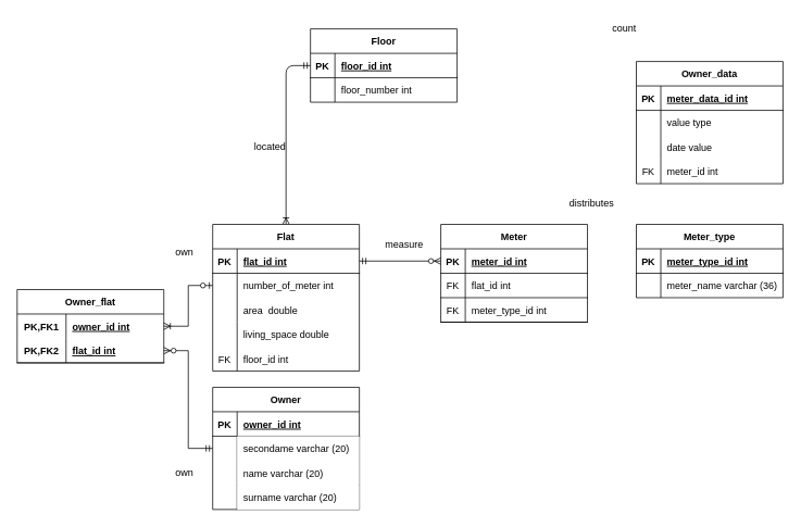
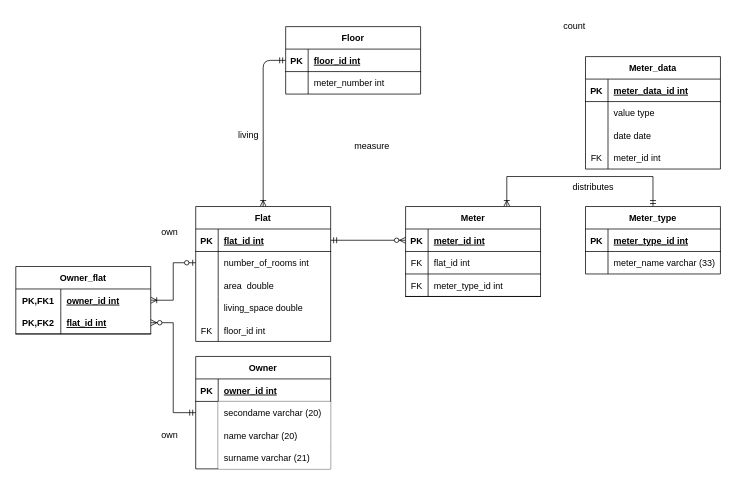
- <mxCell id="63" value="Owner_data" style="shape=table;startSize=30;container=1;collapsible=1;childLayout=tableLayout;fixedRows=1;rowLines=0;fontStyle=1;align=center;resizeLast=1;" parent="1" vertex="1"><mxGeometry x="780" y="75" width="180" height="150" as="geometry" /></mxCell>
+ <mxCell id="63" value="Meter_data" style="shape=table;startSize=30;container=1;collapsible=1;childLayout=tableLayout;fixedRows=1;rowLines=0;fontStyle=1;align=center;resizeLast=1;" parent="1" vertex="1"><mxGeometry x="780" y="75" width="180" height="150" as="geometry" /></mxCell>
- <mxCell id="45" value="floor_number int" style="shape=partialRectangle;connectable=0;fillColor=none;top=0;left=0;bottom=0;right=0;align=left;spacingLeft=6;overflow=hidden;" parent="43" vertex="1"><mxGeometry x="30" width="150" height="30" as="geometry"><mxRectangle width="150" height="30" as="alternateBounds" /></mxGeometry></mxCell>
+ <mxCell id="45" value="meter_number int" style="shape=partialRectangle;connectable=0;fillColor=none;top=0;left=0;bottom=0;right=0;align=left;spacingLeft=6;overflow=hidden;" parent="43" vertex="1"><mxGeometry x="30" width="150" height="30" as="geometry"><mxRectangle width="150" height="30" as="alternateBounds" /></mxGeometry></mxCell>
- <mxCell id="9" value="located" style="text;html=1;align=center;verticalAlign=middle;resizable=0;points=[];autosize=1;strokeColor=none;fillColor=none;" parent="1" vertex="1"><mxGeometry x="300" y="165" width="60" height="30" as="geometry" /></mxCell>
+ <mxCell id="9" value="living" style="text;html=1;align=center;verticalAlign=middle;resizable=0;points=[];autosize=1;strokeColor=none;fillColor=none;" parent="1" vertex="1"><mxGeometry x="300" y="165" width="60" height="30" as="geometry" /></mxCell>
- <mxCell id="72" value="date value" style="shape=partialRectangle;connectable=0;fillColor=none;top=0;left=0;bottom=0;right=0;align=left;spacingLeft=6;overflow=hidden;" parent="70" vertex="1"><mxGeometry x="30" width="150" height="30" as="geometry"><mxRectangle width="150" height="30" as="alternateBounds" /></mxGeometry></mxCell>
+ <mxCell id="72" value="date date" style="shape=partialRectangle;connectable=0;fillColor=none;top=0;left=0;bottom=0;right=0;align=left;spacingLeft=6;overflow=hidden;" parent="70" vertex="1"><mxGeometry x="30" width="150" height="30" as="geometry"><mxRectangle width="150" height="30" as="alternateBounds" /></mxGeometry></mxCell>
+ <mxCell id="5" value="" style="edgeStyle=orthogonalEdgeStyle;fontSize=12;html=1;endArrow=ERoneToMany;startArrow=ERmandOne;rounded=0;entryX=0.75;entryY=0;entryDx=0;entryDy=0;exitX=0.5;exitY=0;exitDx=0;exitDy=0;" parent="1" source="56" target="46" edge="1"><mxGeometry width="100" height="100" relative="1" as="geometry"><mxPoint x="840" y="235" as="sourcePoint" /><mxPoint x="900" y="390" as="targetPoint" /><Array as="points"><mxPoint x="870" y="235" /><mxPoint x="675" y="235" /></Array></mxGeometry></mxCell>
- <mxCell id="4" value="distributes" style="text;html=1;align=center;verticalAlign=middle;resizable=0;points=[];autosize=1;strokeColor=none;fillColor=none;" parent="1" vertex="1"><mxGeometry x="685" y="235" width="80" height="30" as="geometry" /></mxCell>
+ <mxCell id="4" value="distributes" style="text;html=1;align=center;verticalAlign=middle;resizable=0;points=[];autosize=1;strokeColor=none;fillColor=none;" parent="1" vertex="1"><mxGeometry x="750" y="235" width="80" height="30" as="geometry" /></mxCell>
- <mxCell id="3" value="measure" style="text;html=1;align=center;verticalAlign=middle;resizable=0;points=[];autosize=1;strokeColor=none;fillColor=none;" parent="1" vertex="1"><mxGeometry x="460" y="285" width="70" height="30" as="geometry" /></mxCell>
+ <mxCell id="3" value="measure" style="text;html=1;align=center;verticalAlign=middle;resizable=0;points=[];autosize=1;strokeColor=none;fillColor=none;" parent="1" vertex="1"><mxGeometry x="460" y="180" width="70" height="30" as="geometry" /></mxCell>
- <mxCell id="29" value="number_of_meter int" style="shape=partialRectangle;connectable=0;fillColor=none;top=0;left=0;bottom=0;right=0;align=left;spacingLeft=6;overflow=hidden;" parent="27" vertex="1"><mxGeometry x="30" width="150" height="30" as="geometry"><mxRectangle width="150" height="30" as="alternateBounds" /></mxGeometry></mxCell>
+ <mxCell id="29" value="number_of_rooms int" style="shape=partialRectangle;connectable=0;fillColor=none;top=0;left=0;bottom=0;right=0;align=left;spacingLeft=6;overflow=hidden;" parent="27" vertex="1"><mxGeometry x="30" width="150" height="30" as="geometry"><mxRectangle width="150" height="30" as="alternateBounds" /></mxGeometry></mxCell>
- <mxCell id="62" value="meter_name varchar (36)" style="shape=partialRectangle;connectable=0;fillColor=none;top=0;left=0;bottom=0;right=0;align=left;spacingLeft=6;overflow=hidden;" parent="60" vertex="1"><mxGeometry x="30" width="150" height="30" as="geometry"><mxRectangle width="150" height="30" as="alternateBounds" /></mxGeometry></mxCell>
+ <mxCell id="62" value="meter_name varchar (33)" style="shape=partialRectangle;connectable=0;fillColor=none;top=0;left=0;bottom=0;right=0;align=left;spacingLeft=6;overflow=hidden;" parent="60" vertex="1"><mxGeometry x="30" width="150" height="30" as="geometry"><mxRectangle width="150" height="30" as="alternateBounds" /></mxGeometry></mxCell>
- <mxCell id="22" value="surname varchar (20)" style="shape=partialRectangle;connectable=0;top=0;left=0;bottom=0;right=0;align=left;spacingLeft=6;overflow=hidden;" vertex="1" parent="20"><mxGeometry x="30" width="150" height="30" as="geometry"><mxRectangle width="150" height="30" as="alternateBounds" /></mxGeometry></mxCell>
+ <mxCell id="22" value="surname varchar (21)" style="shape=partialRectangle;connectable=0;top=0;left=0;bottom=0;right=0;align=left;spacingLeft=6;overflow=hidden;" vertex="1" parent="20"><mxGeometry x="30" width="150" height="30" as="geometry"><mxRectangle width="150" height="30" as="alternateBounds" /></mxGeometry></mxCell>
